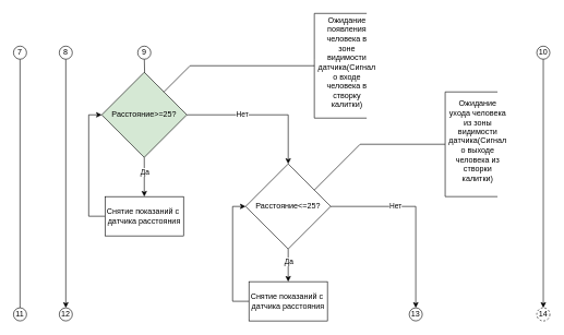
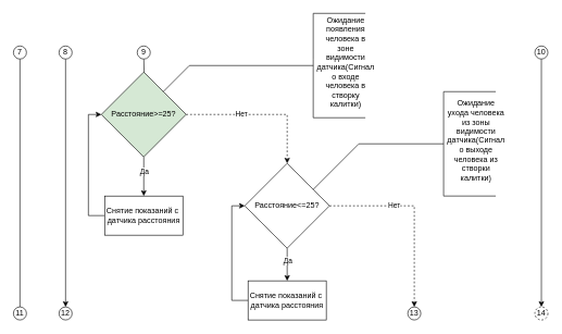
- <mxCell id="3" value="" style="edgeStyle=orthogonalEdgeStyle;rounded=0;orthogonalLoop=1;jettySize=auto;html=1;" parent="1" source="7" target="10" edge="1"><mxGeometry relative="1" as="geometry" /></mxCell>
+ <mxCell id="3" value="" style="edgeStyle=orthogonalEdgeStyle;rounded=0;orthogonalLoop=1;jettySize=auto;html=1;dashed=1;" parent="1" source="7" target="10" edge="1"><mxGeometry relative="1" as="geometry" /></mxCell>
- <mxCell id="8" style="edgeStyle=orthogonalEdgeStyle;rounded=0;orthogonalLoop=1;jettySize=auto;html=1;entryX=0.5;entryY=0;entryDx=0;entryDy=0;" parent="1" source="10" target="30" edge="1"><mxGeometry relative="1" as="geometry"><mxPoint x="660" y="450" as="targetPoint" /></mxGeometry></mxCell>
+ <mxCell id="8" style="edgeStyle=orthogonalEdgeStyle;rounded=0;orthogonalLoop=1;jettySize=auto;html=1;entryX=0.5;entryY=0;entryDx=0;entryDy=0;dashed=1;" parent="1" source="10" target="30" edge="1"><mxGeometry relative="1" as="geometry"><mxPoint x="660" y="450" as="targetPoint" /></mxGeometry></mxCell>
